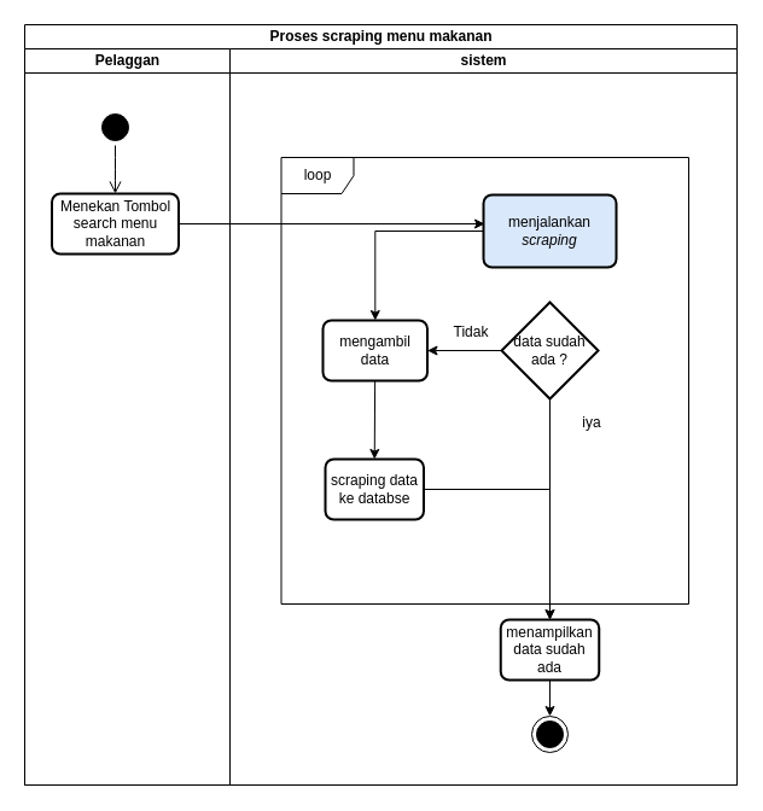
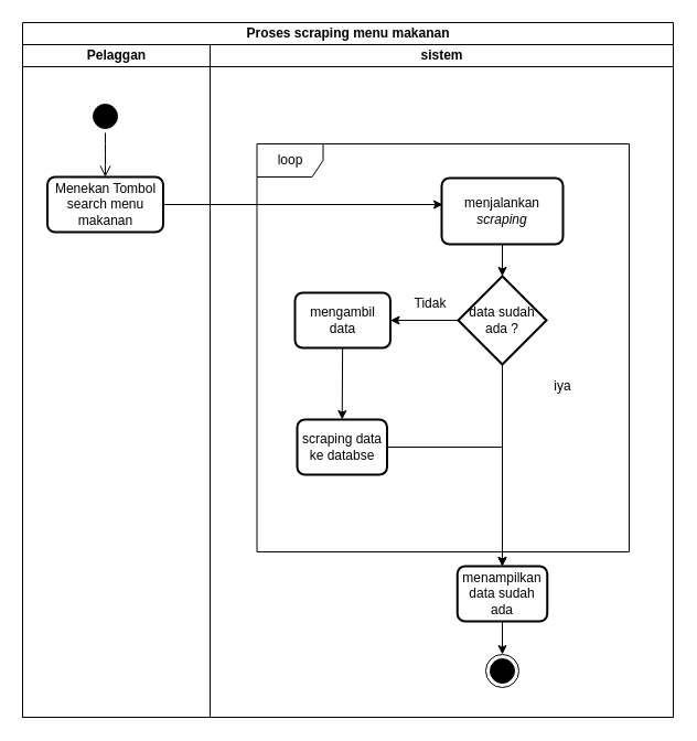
- <mxCell id="9" style="edgeStyle=orthogonalEdgeStyle;rounded=0;orthogonalLoop=1;jettySize=auto;html=1;strokeColor=#000000;" edge="1" parent="7" source="10" target="15"><mxGeometry relative="1" as="geometry" /></mxCell>
+ <mxCell id="9" style="edgeStyle=orthogonalEdgeStyle;rounded=0;orthogonalLoop=1;jettySize=auto;html=1;strokeColor=#000000;" edge="1" parent="7" source="10" target="13"><mxGeometry relative="1" as="geometry" /></mxCell>
- <mxCell id="10" value="menjalankan &lt;i&gt;scraping&lt;/i&gt;" style="rounded=1;whiteSpace=wrap;html=1;absoluteArcSize=1;arcSize=14;strokeWidth=2;fillColor=#dae8fc;" vertex="1" parent="7"><mxGeometry x="210" y="121" width="110" height="60" as="geometry" /></mxCell>
+ <mxCell id="10" value="menjalankan &lt;i&gt;scraping&lt;/i&gt;" style="rounded=1;whiteSpace=wrap;html=1;absoluteArcSize=1;arcSize=14;strokeWidth=2;" vertex="1" parent="7"><mxGeometry x="210" y="121" width="110" height="60" as="geometry" /></mxCell>
- <mxCell id="17" value="iya" style="text;html=1;strokeColor=none;fillColor=none;align=center;verticalAlign=middle;whiteSpace=wrap;rounded=0;" vertex="1" parent="7"><mxGeometry x="280" y="300" width="40" height="20" as="geometry" /></mxCell>
+ <mxCell id="17" value="iya" style="text;html=1;strokeColor=none;fillColor=none;align=center;verticalAlign=middle;whiteSpace=wrap;rounded=0;" vertex="1" parent="7"><mxGeometry x="300" y="300" width="40" height="20" as="geometry" /></mxCell>
